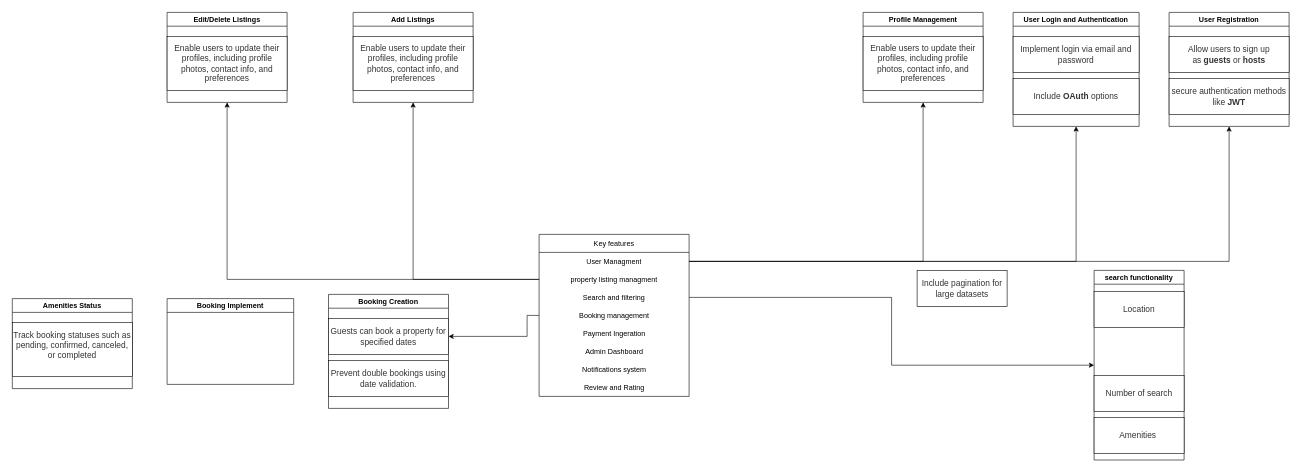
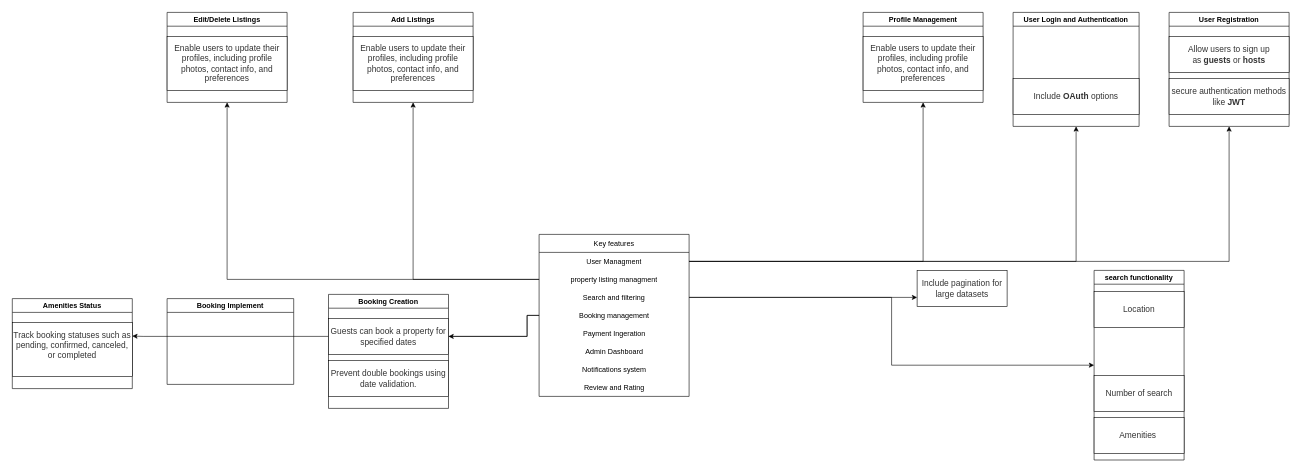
- <mxCell id="16" value="&lt;span style=&quot;color: rgb(51, 51, 51); font-family: aktiv-grotesk, sans-serif; font-size: 14px; text-align: left; background-color: rgb(255, 255, 255);&quot;&gt;Implement login via email and password&lt;/span&gt;" style="whiteSpace=wrap;html=1;align=center;treeFolding=1;treeMoving=1;newEdgeStyle={&quot;edgeStyle&quot;:&quot;elbowEdgeStyle&quot;,&quot;startArrow&quot;:&quot;none&quot;,&quot;endArrow&quot;:&quot;none&quot;};" vertex="1" parent="15"><mxGeometry y="40" width="210" height="60" as="geometry" /></mxCell>
+ <mxCell id="42" style="edgeStyle=orthogonalEdgeStyle;rounded=0;orthogonalLoop=1;jettySize=auto;html=1;entryX=0;entryY=0.75;entryDx=0;entryDy=0;" edge="1" parent="1" source="6" target="28"><mxGeometry relative="1" as="geometry" /></mxCell>
+ <mxCell id="2" style="edgeStyle=orthogonalEdgeStyle;rounded=0;orthogonalLoop=1;jettySize=auto;html=1;entryX=1;entryY=0.25;entryDx=0;entryDy=0;" edge="1" parent="1" source="7" target="34"><mxGeometry relative="1" as="geometry"><Array as="points"><mxPoint x="878" y="525" /><mxPoint x="878" y="560" /><mxPoint x="238" y="560" /></Array></mxGeometry></mxCell>
